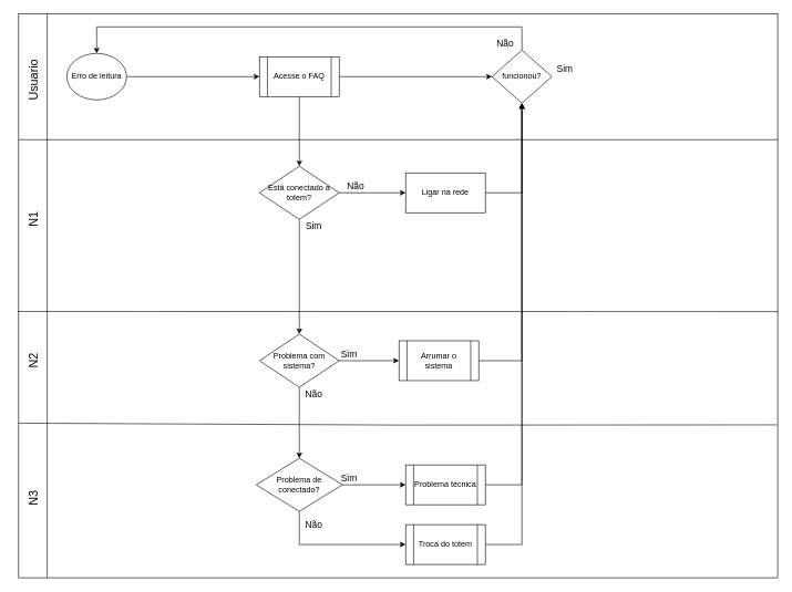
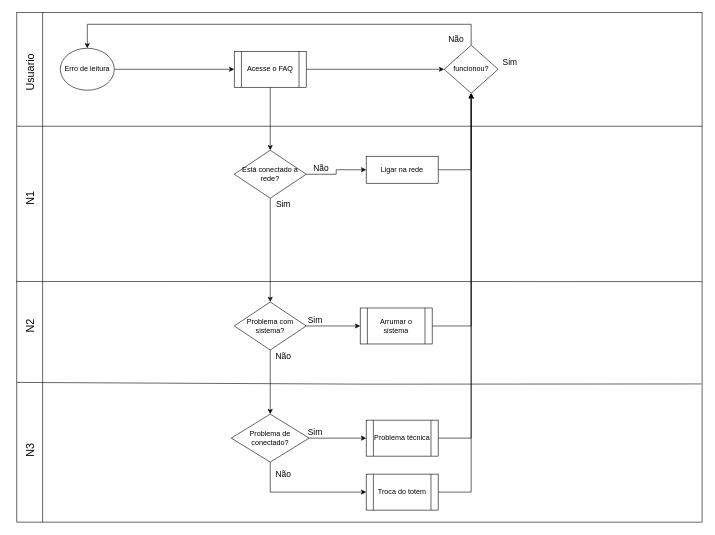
- <mxCell id="15" value="Está conectado a totem?" style="rhombus;whiteSpace=wrap;html=1;" parent="1" vertex="1"><mxGeometry x="390" y="250" width="120" height="80" as="geometry" /></mxCell>
+ <mxCell id="15" value="Está conectado a rede?" style="rhombus;whiteSpace=wrap;html=1;" parent="1" vertex="1"><mxGeometry x="390" y="250" width="120" height="80" as="geometry" /></mxCell>
- <mxCell id="20" value="Ligar na rede" style="rounded=0;whiteSpace=wrap;html=1;" parent="1" vertex="1"><mxGeometry x="610" y="260" width="120" height="60" as="geometry" /></mxCell>
+ <mxCell id="20" value="Ligar na rede" style="rounded=0;whiteSpace=wrap;html=1;" parent="1" vertex="1"><mxGeometry x="610" y="260" width="120" height="45" as="geometry" /></mxCell>
